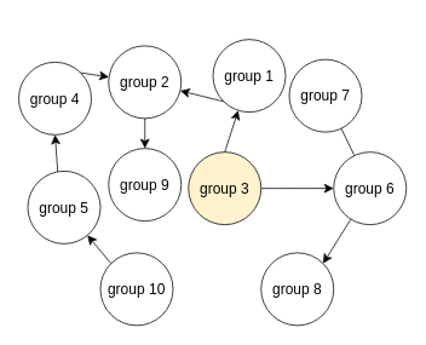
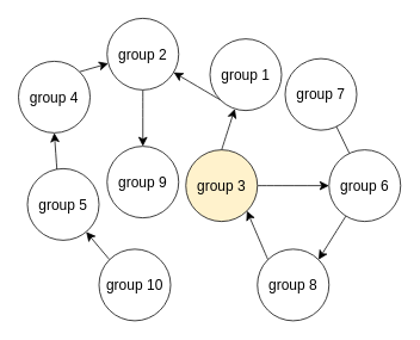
- <mxCell id="5" value="&lt;font style=&quot;font-size: 16px;&quot;&gt;group 2&lt;/font&gt;" style="ellipse;whiteSpace=wrap;html=1;aspect=fixed;" vertex="1" parent="1"><mxGeometry x="119" y="50" width="80" height="80" as="geometry" /></mxCell>
+ <mxCell id="5" value="&lt;font style=&quot;font-size: 16px;&quot;&gt;group 2&lt;/font&gt;" style="ellipse;whiteSpace=wrap;html=1;aspect=fixed;" vertex="1" parent="1"><mxGeometry x="119" y="20" width="80" height="80" as="geometry" /></mxCell>
+ <mxCell id="17" style="edgeStyle=none;curved=1;rounded=0;orthogonalLoop=1;jettySize=auto;html=1;exitX=0;exitY=0;exitDx=0;exitDy=0;entryX=1;entryY=1;entryDx=0;entryDy=0;fontSize=12;startSize=8;endSize=8;" edge="1" parent="1" source="18" target="8"><mxGeometry relative="1" as="geometry" /></mxCell>
